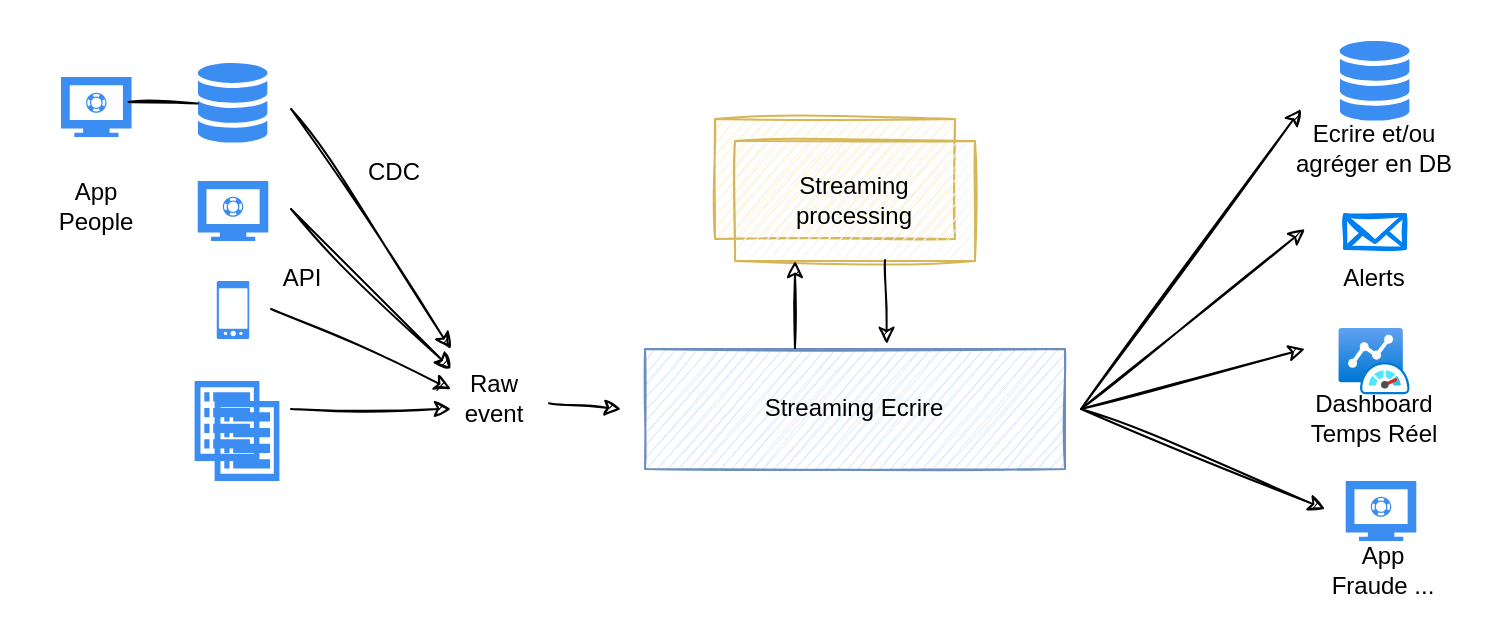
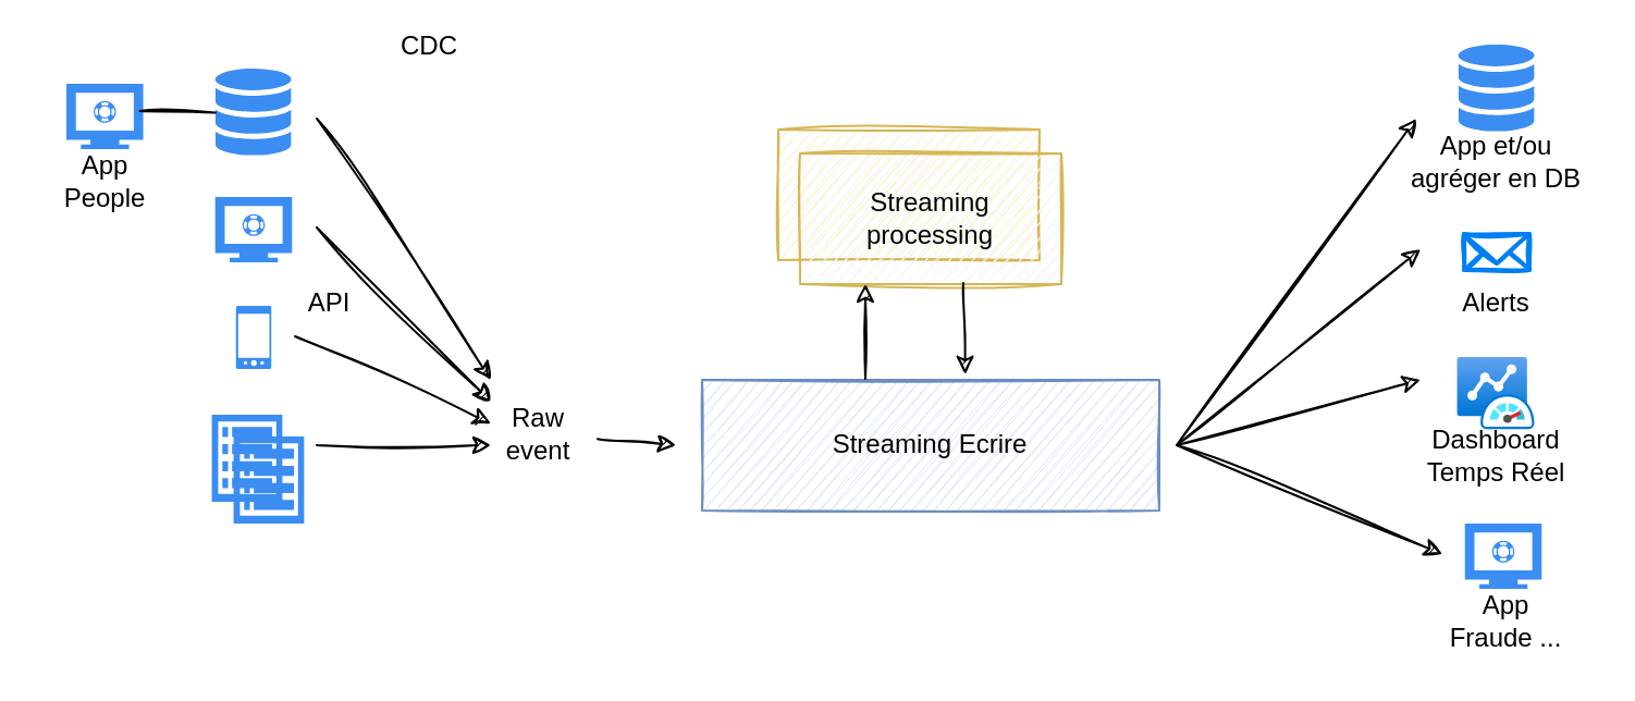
- <mxCell id="13" value="Ecrire et/ou agréger en DB" style="text;html=1;strokeColor=none;fillColor=none;align=center;verticalAlign=middle;whiteSpace=wrap;rounded=0;sketch=1;" parent="1" vertex="1"><mxGeometry x="646" y="59" width="82" height="30" as="geometry" /></mxCell>
+ <mxCell id="13" value="App et/ou agréger en DB" style="text;html=1;strokeColor=none;fillColor=none;align=center;verticalAlign=middle;whiteSpace=wrap;rounded=0;sketch=1;" parent="1" vertex="1"><mxGeometry x="646" y="59" width="82" height="30" as="geometry" /></mxCell>
- <mxCell id="27" value="CDC" style="text;html=1;strokeColor=none;fillColor=none;align=center;verticalAlign=middle;whiteSpace=wrap;rounded=0;sketch=1;" parent="1" vertex="1"><mxGeometry x="170" y="71" width="54" height="30" as="geometry" /></mxCell>
+ <mxCell id="27" value="CDC" style="text;html=1;strokeColor=none;fillColor=none;align=center;verticalAlign=middle;whiteSpace=wrap;rounded=0;sketch=1;" parent="1" vertex="1"><mxGeometry x="170" y="6" width="54" height="30" as="geometry" /></mxCell>
- <mxCell id="31" value="App People" style="text;html=1;strokeColor=none;fillColor=none;align=center;verticalAlign=middle;whiteSpace=wrap;rounded=0;sketch=1;" parent="1" vertex="1"><mxGeometry x="20.64" y="88" width="54" height="30" as="geometry" /></mxCell>
+ <mxCell id="31" value="App People" style="text;html=1;strokeColor=none;fillColor=none;align=center;verticalAlign=middle;whiteSpace=wrap;rounded=0;sketch=1;" parent="1" vertex="1"><mxGeometry x="20.64" y="68" width="54" height="30" as="geometry" /></mxCell>
